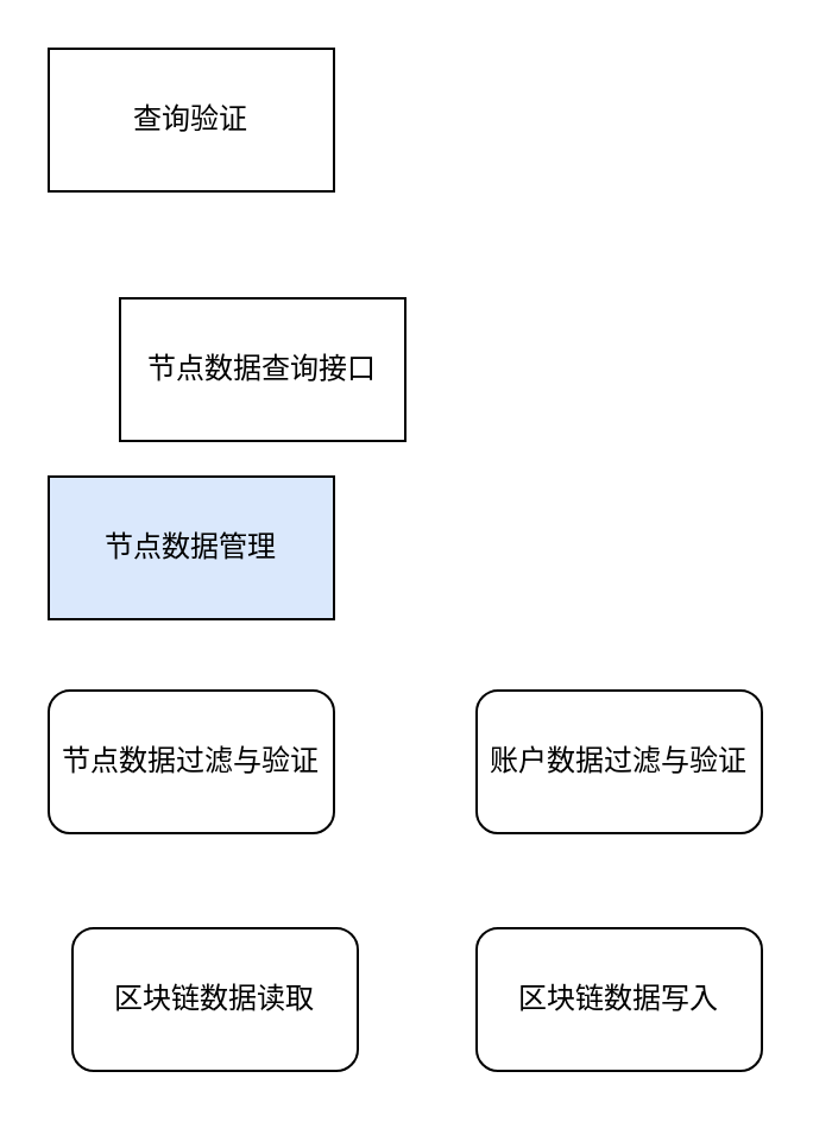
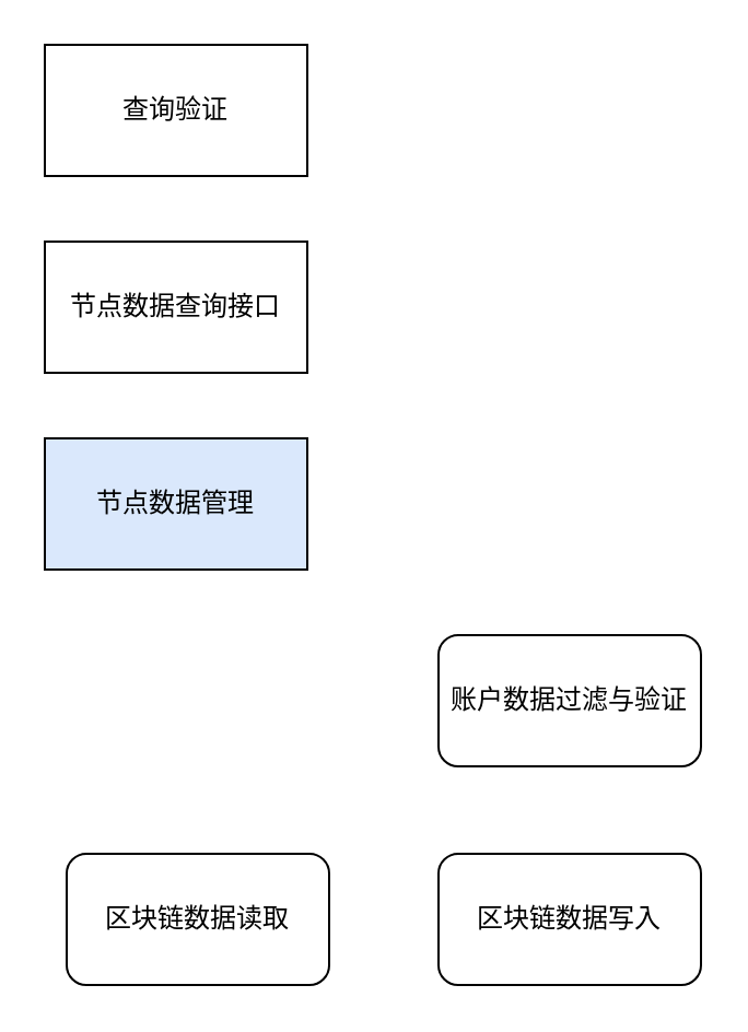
- <mxCell id="6" value="节点数据查询接口" style="rounded=0;whiteSpace=wrap;html=1;" vertex="1" parent="1"><mxGeometry x="50" y="125" width="120" height="60" as="geometry" /></mxCell>
+ <mxCell id="6" value="节点数据查询接口" style="rounded=0;whiteSpace=wrap;html=1;" vertex="1" parent="1"><mxGeometry x="20" y="110" width="120" height="60" as="geometry" /></mxCell>
- <mxCell id="4" value="节点数据过滤与验证" style="rounded=1;whiteSpace=wrap;html=1;" vertex="1" parent="1"><mxGeometry x="20" y="290" width="120" height="60" as="geometry" /></mxCell>
